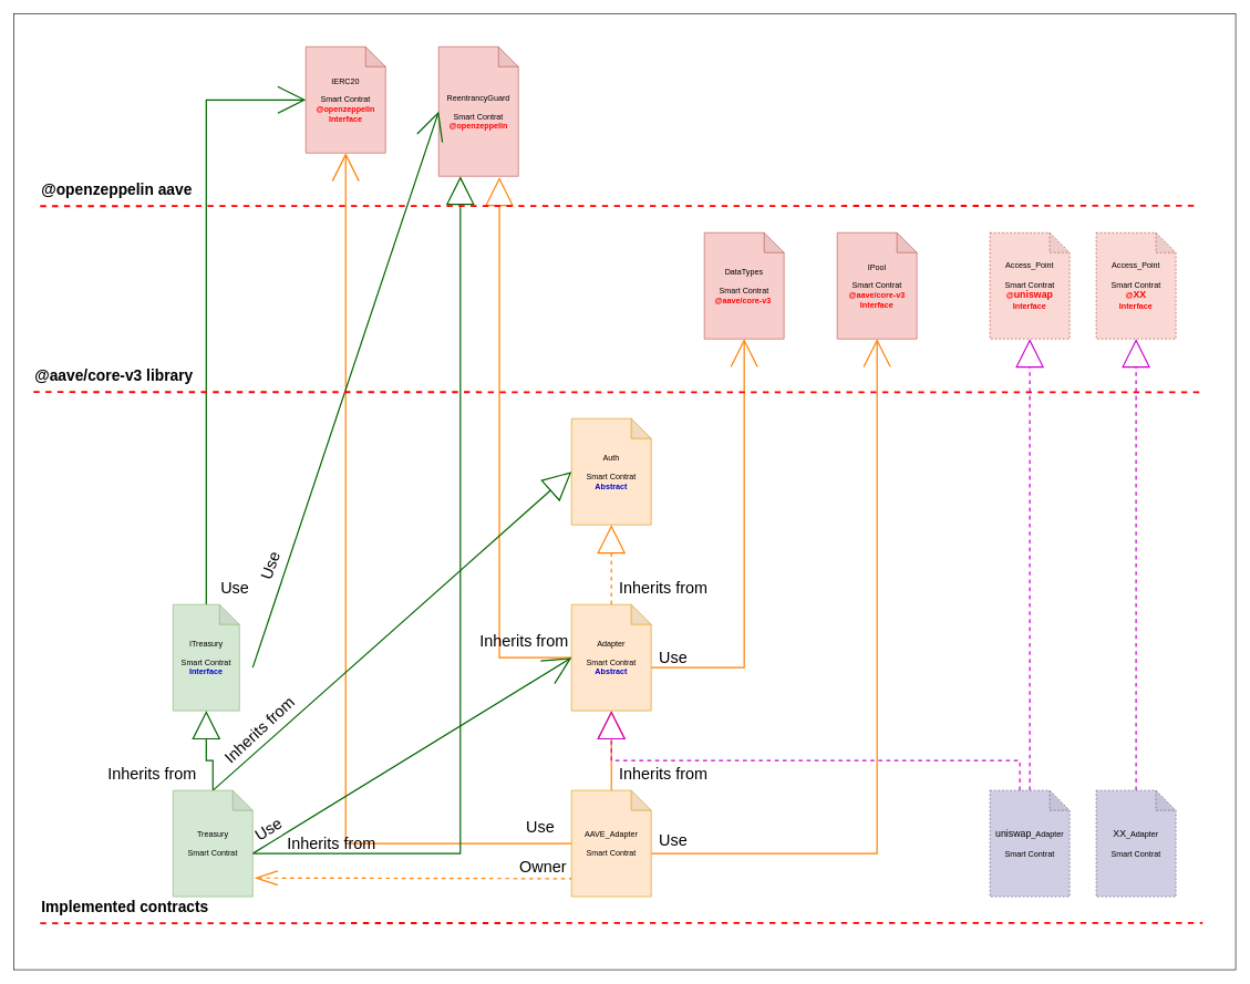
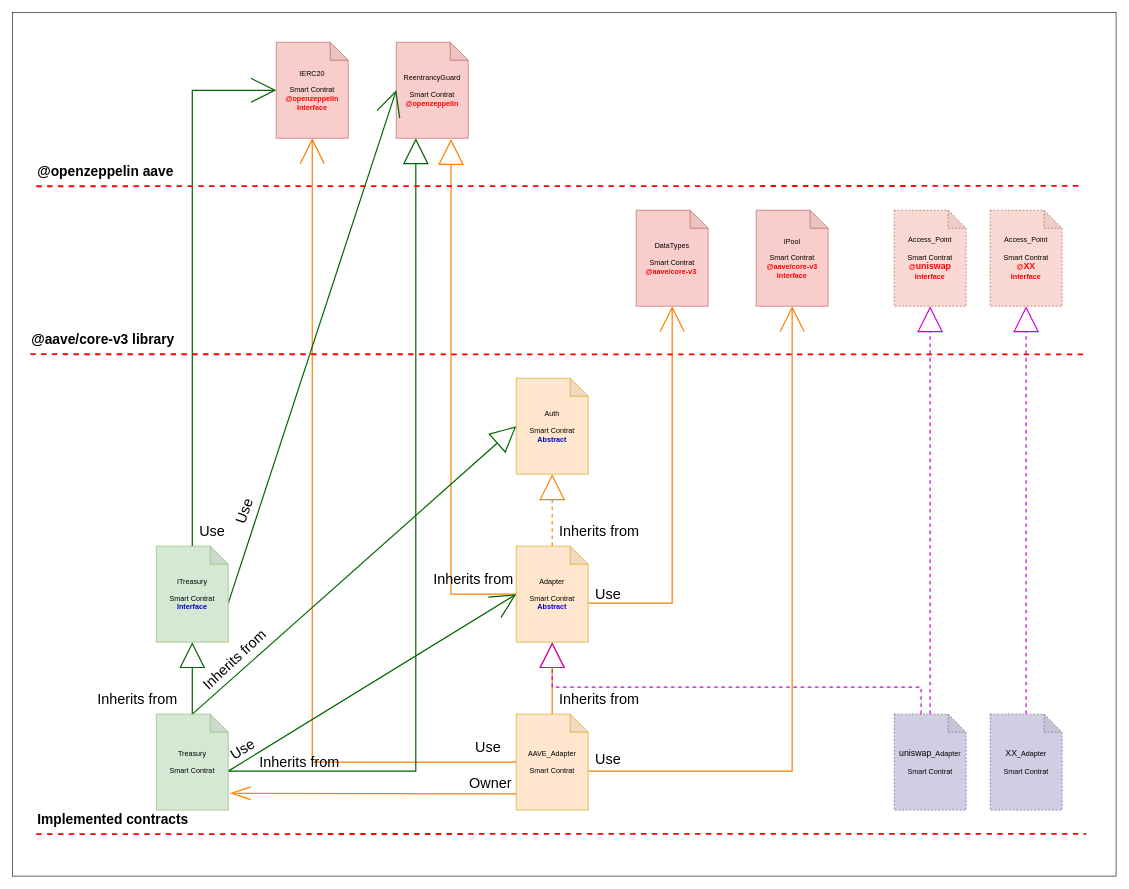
- <mxCell id="13" value="ReentrancyGuard&lt;br&gt;&lt;br&gt;Smart Contrat&lt;br&gt;&lt;font color=&quot;#ff0000&quot;&gt;&lt;b&gt;@openzeppelin&lt;/b&gt;&lt;/font&gt;" style="shape=note;whiteSpace=wrap;html=1;backgroundOutline=1;darkOpacity=0.05;fillColor=#f8cecc;strokeColor=#b85450;" vertex="1" parent="1"><mxGeometry x="660" y="70" width="120" height="195" as="geometry" /></mxCell>
+ <mxCell id="13" value="ReentrancyGuard&lt;br&gt;&lt;br&gt;Smart Contrat&lt;br&gt;&lt;font color=&quot;#ff0000&quot;&gt;&lt;b&gt;@openzeppelin&lt;/b&gt;&lt;/font&gt;" style="shape=note;whiteSpace=wrap;html=1;backgroundOutline=1;darkOpacity=0.05;fillColor=#f8cecc;strokeColor=#b85450;" vertex="1" parent="1"><mxGeometry x="660" y="70" width="120" height="160" as="geometry" /></mxCell>
- <mxCell id="19" value="ITreasury&lt;br&gt;&lt;br&gt;Smart Contrat&lt;br&gt;&lt;b&gt;&lt;font color=&quot;#0000cc&quot;&gt;Interface&lt;/font&gt;&lt;/b&gt;" style="shape=note;whiteSpace=wrap;html=1;backgroundOutline=1;darkOpacity=0.05;fillColor=#d5e8d4;strokeColor=#82b366;" vertex="1" parent="1"><mxGeometry x="260" y="910" width="100" height="160" as="geometry" /></mxCell>
+ <mxCell id="19" value="ITreasury&lt;br&gt;&lt;br&gt;Smart Contrat&lt;br&gt;&lt;b&gt;&lt;font color=&quot;#0000cc&quot;&gt;Interface&lt;/font&gt;&lt;/b&gt;" style="shape=note;whiteSpace=wrap;html=1;backgroundOutline=1;darkOpacity=0.05;fillColor=#d5e8d4;strokeColor=#82b366;" vertex="1" parent="1"><mxGeometry x="260" y="910" width="120" height="160" as="geometry" /></mxCell>
- <mxCell id="11" style="edgeStyle=none;rounded=0;orthogonalLoop=1;jettySize=auto;html=1;exitX=0.019;exitY=0.831;exitDx=0;exitDy=0;exitPerimeter=0;entryX=1.028;entryY=0.824;entryDx=0;entryDy=0;entryPerimeter=0;fontSize=23;fontColor=#000000;endArrow=openThin;endFill=0;endSize=30;strokeColor=#FF8000;strokeWidth=2;dashed=1;" edge="1" parent="1" source="12" target="24"><mxGeometry relative="1" as="geometry" /></mxCell>
+ <mxCell id="11" style="edgeStyle=none;rounded=0;orthogonalLoop=1;jettySize=auto;html=1;exitX=0.019;exitY=0.831;exitDx=0;exitDy=0;exitPerimeter=0;entryX=1.028;entryY=0.824;entryDx=0;entryDy=0;entryPerimeter=0;fontSize=23;fontColor=#000000;endArrow=openThin;endFill=0;endSize=30;strokeColor=#FF8000;strokeWidth=2;dashed=0;" edge="1" parent="1" source="12" target="24"><mxGeometry relative="1" as="geometry" /></mxCell>
